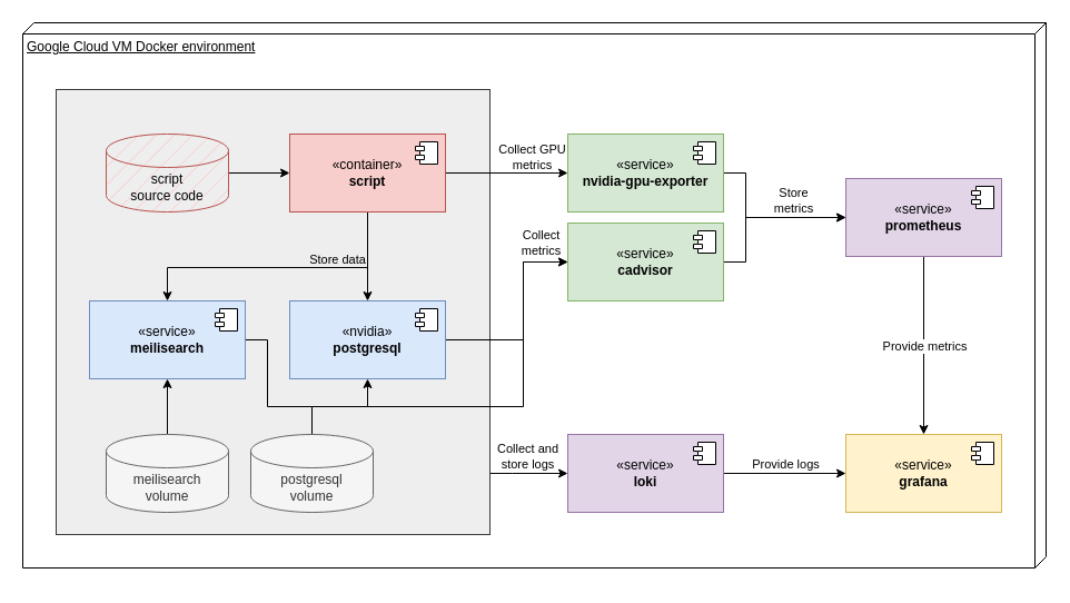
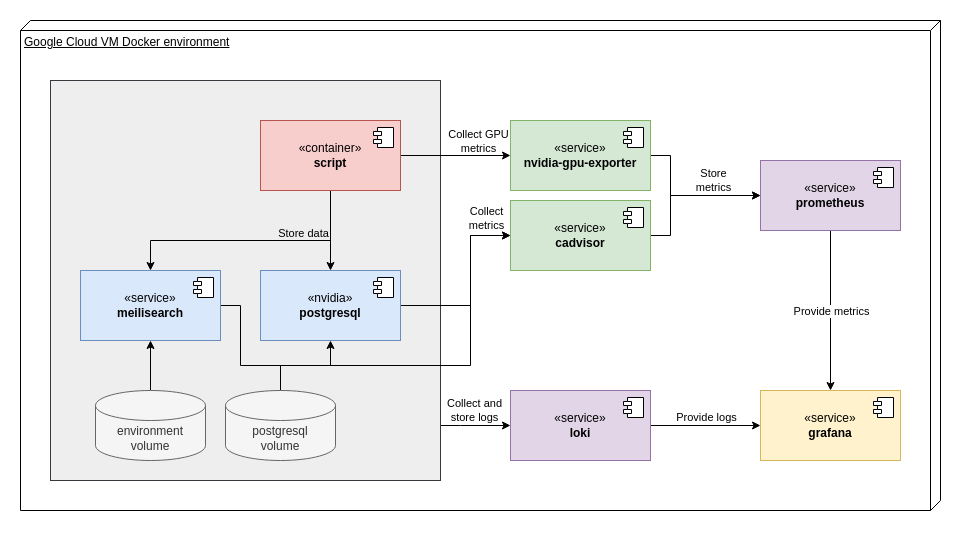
- <mxCell id="43" value="&lt;div&gt;script&lt;/div&gt;&lt;div&gt;source code&lt;/div&gt;" style="shape=cylinder3;whiteSpace=wrap;html=1;boundedLbl=1;backgroundOutline=1;size=15;fillColor=#f8cecc;strokeColor=#b85450;fillStyle=hatch;" parent="1" vertex="1"><mxGeometry x="95" y="120" width="110" height="70" as="geometry" /></mxCell>
- <mxCell id="42" style="edgeStyle=orthogonalEdgeStyle;rounded=0;orthogonalLoop=1;jettySize=auto;html=1;entryX=0;entryY=0.5;entryDx=0;entryDy=0;" parent="1" source="43" target="18" edge="1"><mxGeometry relative="1" as="geometry" /></mxCell>
- <mxCell id="38" value="&lt;div&gt;meilisearch&lt;/div&gt;&lt;div&gt;volume&lt;/div&gt;" style="shape=cylinder3;whiteSpace=wrap;html=1;boundedLbl=1;backgroundOutline=1;size=15;fillColor=#f5f5f5;fontColor=#333333;strokeColor=#666666;" parent="1" vertex="1"><mxGeometry x="95" y="390" width="110" height="70" as="geometry" /></mxCell>
+ <mxCell id="38" value="&lt;div&gt;environment&lt;/div&gt;&lt;div&gt;volume&lt;/div&gt;" style="shape=cylinder3;whiteSpace=wrap;html=1;boundedLbl=1;backgroundOutline=1;size=15;fillColor=#f5f5f5;fontColor=#333333;strokeColor=#666666;" parent="1" vertex="1"><mxGeometry x="95" y="390" width="110" height="70" as="geometry" /></mxCell>
